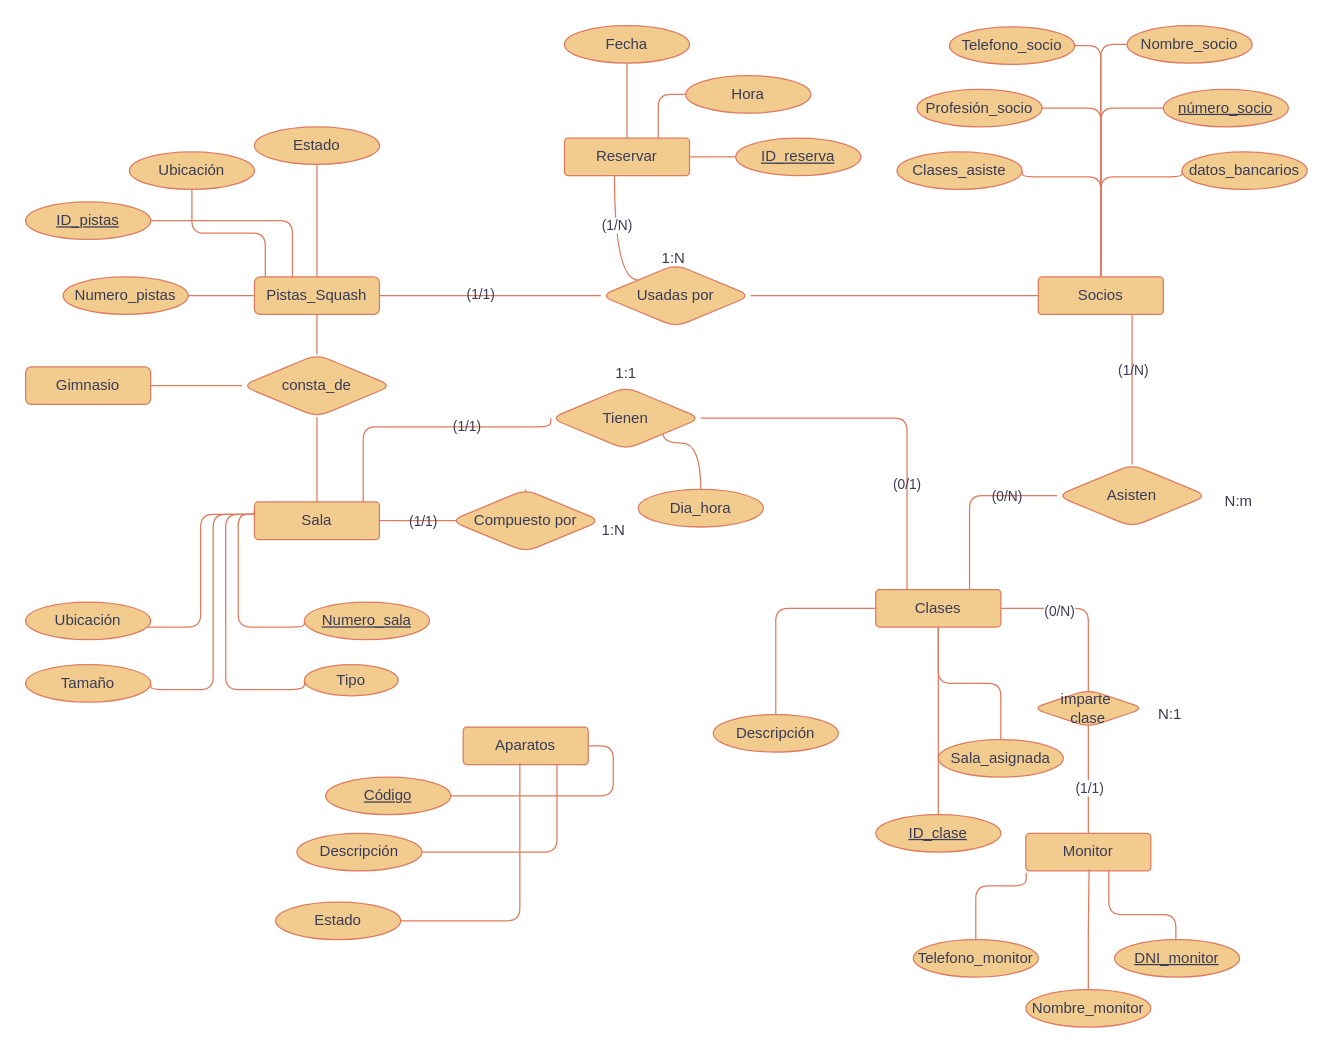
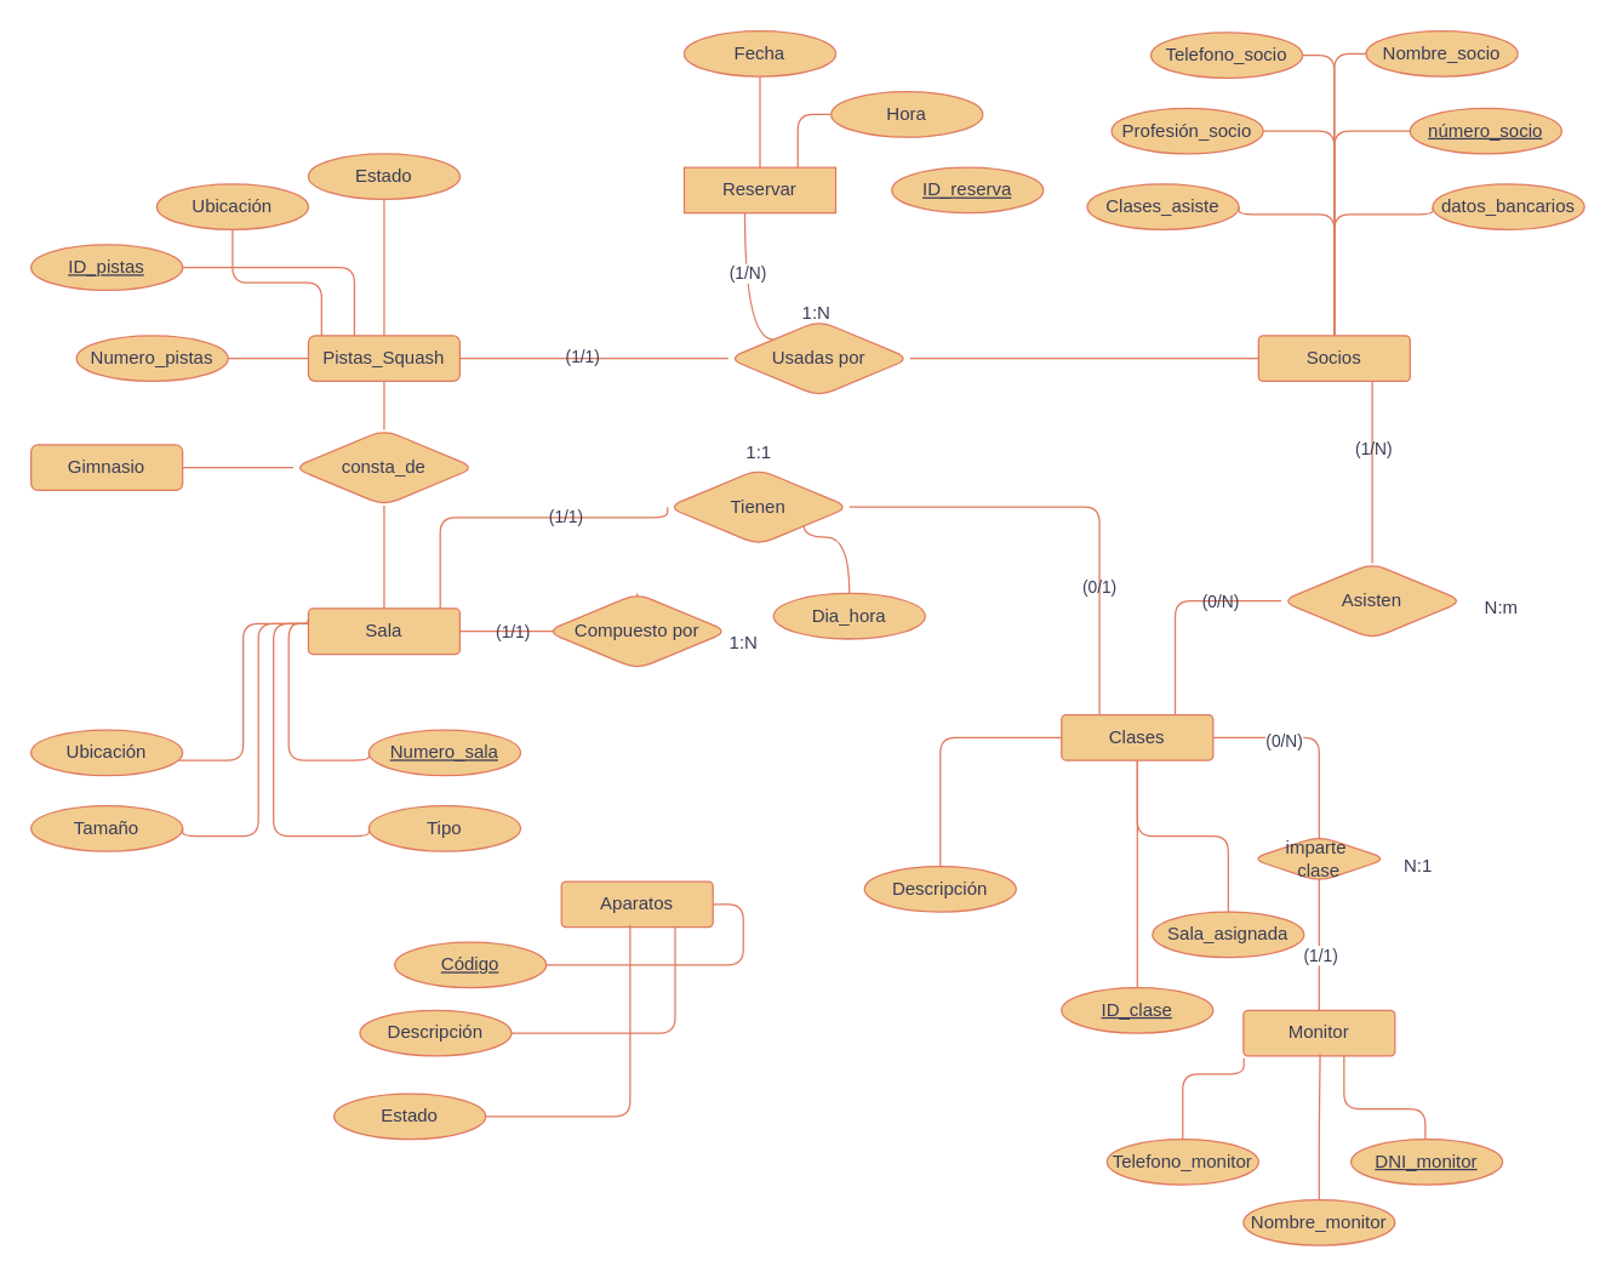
- <mxCell id="79" value="Reservar" style="rounded=1;arcSize=10;whiteSpace=wrap;html=1;align=center;strokeColor=#E07A5F;fontColor=#393C56;fillColor=#F2CC8F;labelBackgroundColor=none;" parent="1" vertex="1"><mxGeometry x="451" y="110" width="100" height="30" as="geometry" /></mxCell>
+ <mxCell id="79" value="Reservar" style="arcSize=10;whiteSpace=wrap;html=1;align=center;strokeColor=#E07A5F;fontColor=#393C56;fillColor=#F2CC8F;labelBackgroundColor=none;rounded=0;" parent="1" vertex="1"><mxGeometry x="451" y="110" width="100" height="30" as="geometry" /></mxCell>
- <mxCell id="84" style="edgeStyle=orthogonalEdgeStyle;rounded=1;orthogonalLoop=1;jettySize=auto;html=1;entryX=1;entryY=0.5;entryDx=0;entryDy=0;strokeColor=#E07A5F;fontColor=default;fillColor=#F2CC8F;endArrow=none;endFill=0;labelBackgroundColor=none;" parent="1" source="85" target="79" edge="1"><mxGeometry relative="1" as="geometry" /></mxCell>
- <mxCell id="24" value="Tipo" style="ellipse;whiteSpace=wrap;html=1;align=center;rounded=1;strokeColor=#E07A5F;fontColor=#393C56;fillColor=#F2CC8F;labelBackgroundColor=none;" parent="1" vertex="1"><mxGeometry x="243" y="531" width="75" height="25" as="geometry" /></mxCell>
+ <mxCell id="24" value="Tipo" style="ellipse;whiteSpace=wrap;html=1;align=center;rounded=1;strokeColor=#E07A5F;fontColor=#393C56;fillColor=#F2CC8F;labelBackgroundColor=none;" parent="1" vertex="1"><mxGeometry x="243" y="531" width="100" height="30" as="geometry" /></mxCell>
- <mxCell id="47" value="Sala_asignada" style="ellipse;whiteSpace=wrap;html=1;align=center;rounded=1;strokeColor=#E07A5F;fontColor=#393C56;fillColor=#F2CC8F;labelBackgroundColor=none;" parent="1" vertex="1"><mxGeometry x="750" y="591" width="100" height="30" as="geometry" /></mxCell>
+ <mxCell id="47" value="Sala_asignada" style="ellipse;whiteSpace=wrap;html=1;align=center;rounded=1;strokeColor=#E07A5F;fontColor=#393C56;fillColor=#F2CC8F;labelBackgroundColor=none;" parent="1" vertex="1"><mxGeometry x="760" y="601" width="100" height="30" as="geometry" /></mxCell>
